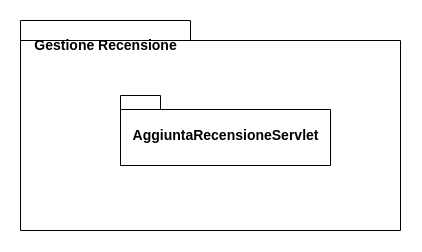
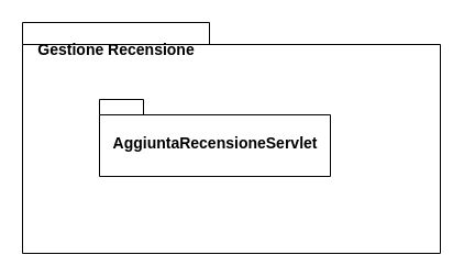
- <mxCell id="4" value="AggiuntaRecensioneServlet" style="shape=folder;fontStyle=1;spacingTop=10;tabWidth=40;tabHeight=14;tabPosition=left;html=1;fontSize=14;" vertex="1" parent="1"><mxGeometry x="120" y="95" width="210" height="70" as="geometry" /></mxCell>
+ <mxCell id="4" value="AggiuntaRecensioneServlet" style="shape=folder;fontStyle=1;spacingTop=10;tabWidth=40;tabHeight=14;tabPosition=left;html=1;fontSize=14;" vertex="1" parent="1"><mxGeometry x="90" y="90" width="210" height="70" as="geometry" /></mxCell>
